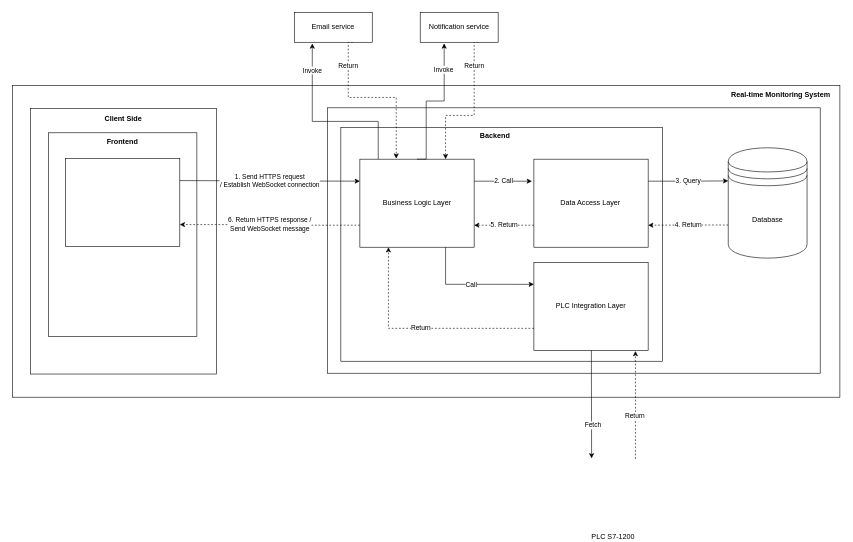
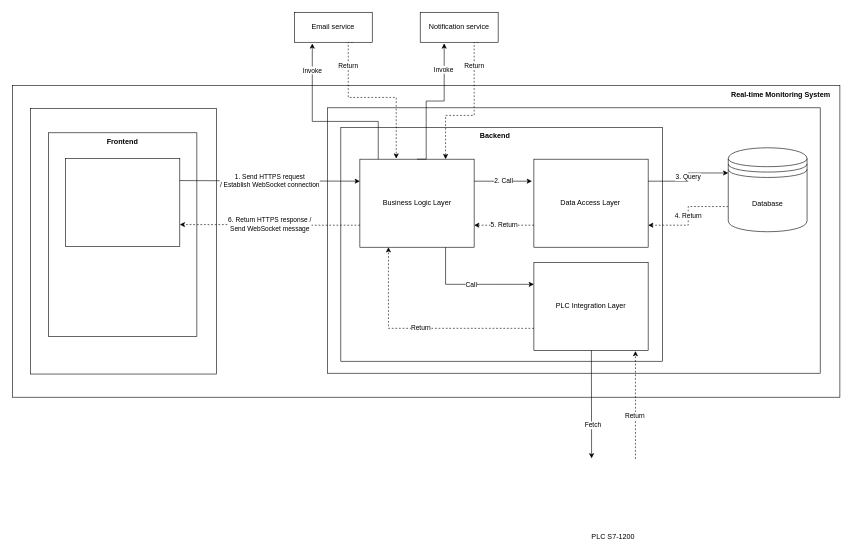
- <mxCell id="12" value="&lt;b&gt;Client Side&lt;/b&gt;" style="text;html=1;align=center;verticalAlign=middle;whiteSpace=wrap;rounded=0;" vertex="1" parent="2"><mxGeometry x="142.112" y="80.0" width="85.768" height="30" as="geometry" /></mxCell>
- <mxCell id="17" value="Database" style="shape=datastore;whiteSpace=wrap;html=1;" vertex="1" parent="2"><mxGeometry x="1193.81" y="144" width="131.429" height="184" as="geometry" /></mxCell>
+ <mxCell id="17" value="Database" style="shape=datastore;whiteSpace=wrap;html=1;" vertex="1" parent="2"><mxGeometry x="1193.81" y="144" width="131.429" height="140" as="geometry" /></mxCell>
